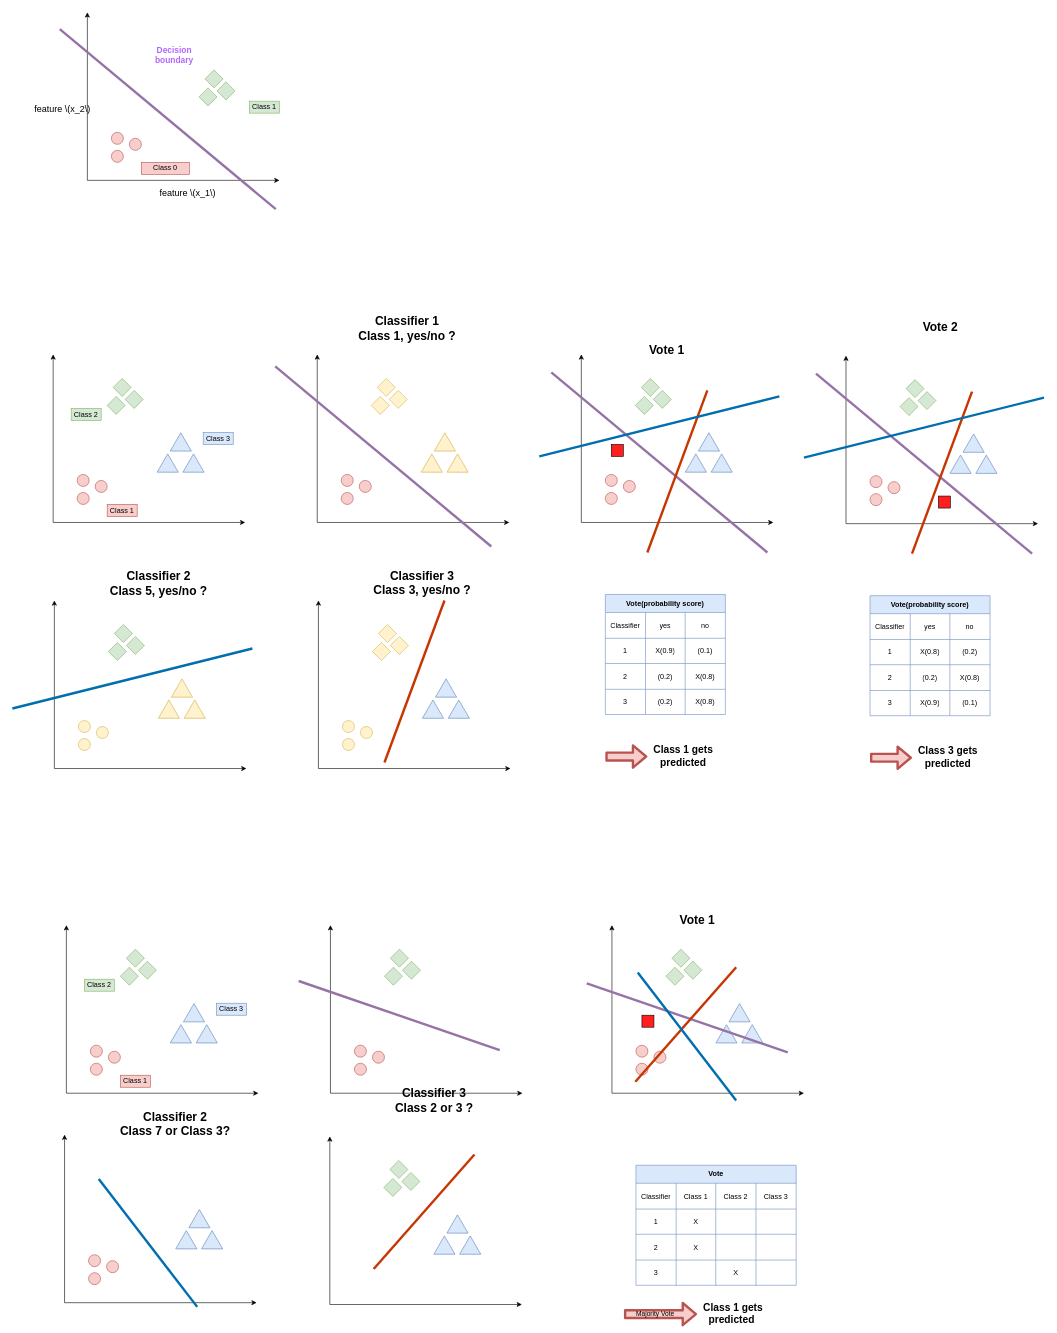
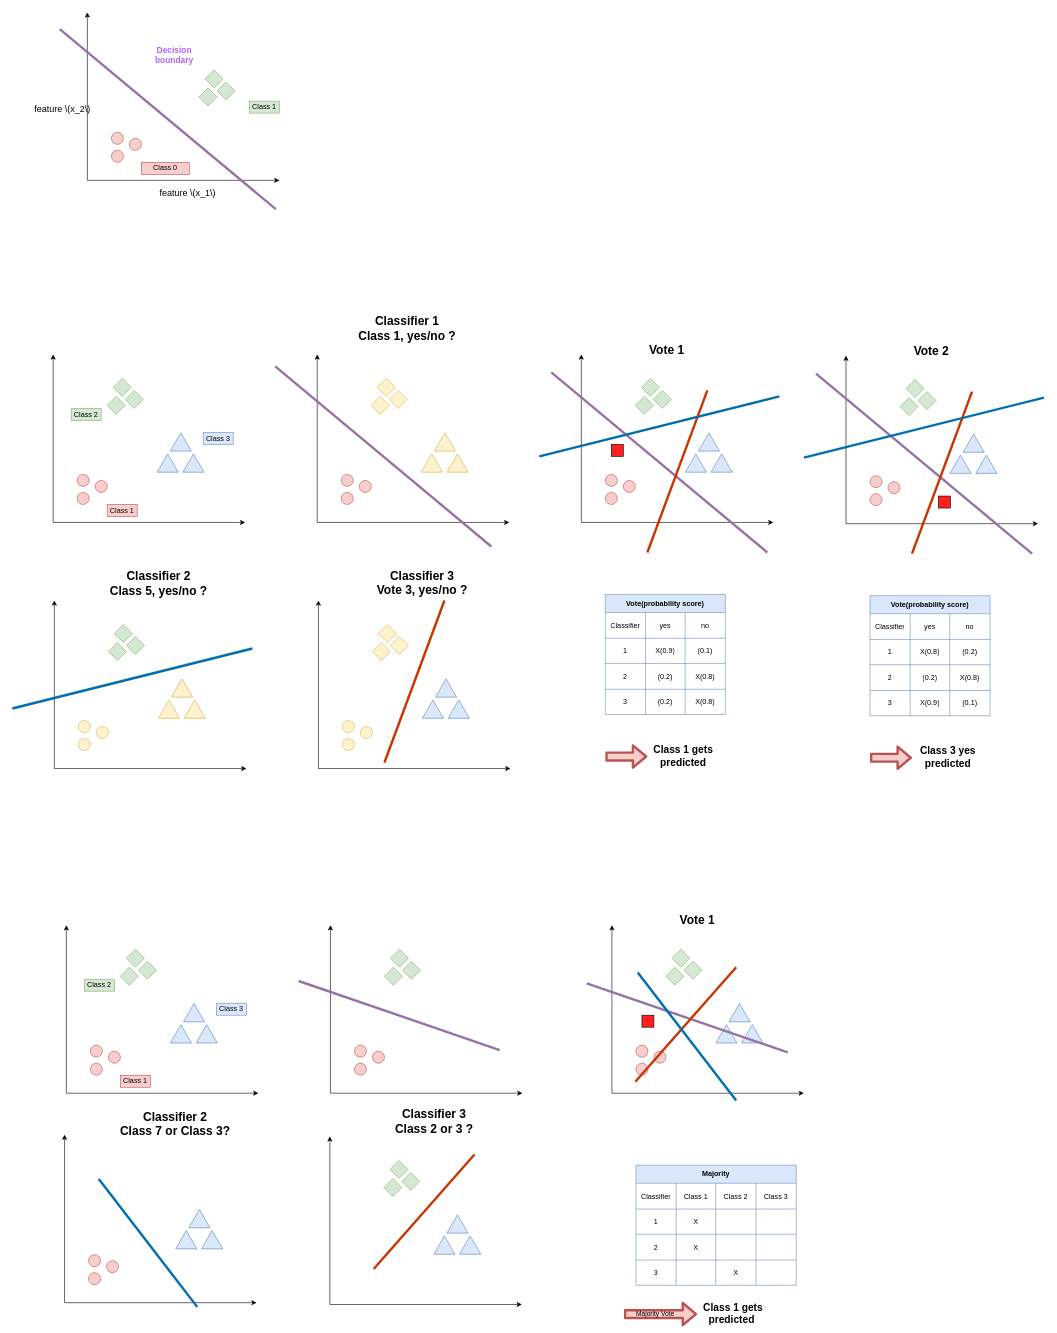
- <mxCell id="101" value="&lt;font style=&quot;font-size: 20px&quot;&gt;&lt;b&gt;Vote 2&lt;/b&gt;&lt;/font&gt;" style="text;html=1;strokeColor=none;fillColor=none;align=center;verticalAlign=middle;whiteSpace=wrap;rounded=0;" parent="1" vertex="1"><mxGeometry x="1510" y="518" width="113" height="50" as="geometry" /></mxCell>
+ <mxCell id="101" value="&lt;font style=&quot;font-size: 20px&quot;&gt;&lt;b&gt;Vote 2&lt;/b&gt;&lt;/font&gt;" style="text;html=1;strokeColor=none;fillColor=none;align=center;verticalAlign=middle;whiteSpace=wrap;rounded=0;" parent="1" vertex="1"><mxGeometry x="1495" y="558" width="113" height="50" as="geometry" /></mxCell>
- <mxCell id="68" value="&lt;font style=&quot;font-size: 20px&quot;&gt;&lt;b&gt;Classifier 3&lt;br&gt;Class 3, yes/no ?&lt;br&gt;&lt;/b&gt;&lt;/font&gt;" style="text;html=1;strokeColor=none;fillColor=none;align=center;verticalAlign=middle;whiteSpace=wrap;rounded=0;" parent="1" vertex="1"><mxGeometry x="618" y="945" width="170" height="50" as="geometry" /></mxCell>
+ <mxCell id="68" value="&lt;font style=&quot;font-size: 20px&quot;&gt;&lt;b&gt;Classifier 3&lt;br&gt;Vote 3, yes/no ?&lt;br&gt;&lt;/b&gt;&lt;/font&gt;" style="text;html=1;strokeColor=none;fillColor=none;align=center;verticalAlign=middle;whiteSpace=wrap;rounded=0;" parent="1" vertex="1"><mxGeometry x="618" y="945" width="170" height="50" as="geometry" /></mxCell>
- <mxCell id="107" value="&lt;b&gt;&lt;font style=&quot;font-size: 17px&quot;&gt;Class 3 gets predicted&lt;/font&gt;&lt;/b&gt;" style="text;html=1;strokeColor=none;fillColor=none;align=center;verticalAlign=middle;whiteSpace=wrap;rounded=0;" parent="1" vertex="1"><mxGeometry x="1514" y="1252" width="130" height="20" as="geometry" /></mxCell>
+ <mxCell id="107" value="&lt;b&gt;&lt;font style=&quot;font-size: 17px&quot;&gt;Class 3 yes predicted&lt;/font&gt;&lt;/b&gt;" style="text;html=1;strokeColor=none;fillColor=none;align=center;verticalAlign=middle;whiteSpace=wrap;rounded=0;" parent="1" vertex="1"><mxGeometry x="1514" y="1252" width="130" height="20" as="geometry" /></mxCell>
- <mxCell id="156" value="&lt;font style=&quot;font-size: 20px&quot;&gt;&lt;b&gt;Classifier 3&lt;br&gt;Class 2 or 3 ?&lt;br&gt;&lt;/b&gt;&lt;/font&gt;" style="text;html=1;strokeColor=none;fillColor=none;align=center;verticalAlign=middle;whiteSpace=wrap;rounded=0;" parent="1" vertex="1"><mxGeometry x="638" y="1807" width="170" height="50" as="geometry" /></mxCell>
+ <mxCell id="156" value="&lt;font style=&quot;font-size: 20px&quot;&gt;&lt;b&gt;Classifier 3&lt;br&gt;Class 2 or 3 ?&lt;br&gt;&lt;/b&gt;&lt;/font&gt;" style="text;html=1;strokeColor=none;fillColor=none;align=center;verticalAlign=middle;whiteSpace=wrap;rounded=0;" parent="1" vertex="1"><mxGeometry x="638" y="1842" width="170" height="50" as="geometry" /></mxCell>
- <mxCell id="184" value="Vote" style="shape=table;html=1;whiteSpace=wrap;startSize=30;container=1;collapsible=0;childLayout=tableLayout;fontStyle=1;align=center;fillColor=#dae8fc;strokeColor=#6c8ebf;" parent="1" vertex="1"><mxGeometry x="1059" y="1941" width="267" height="200" as="geometry" /></mxCell>
+ <mxCell id="184" value="Majority" style="shape=table;html=1;whiteSpace=wrap;startSize=30;container=1;collapsible=0;childLayout=tableLayout;fontStyle=1;align=center;fillColor=#dae8fc;strokeColor=#6c8ebf;" parent="1" vertex="1"><mxGeometry x="1059" y="1941" width="267" height="200" as="geometry" /></mxCell>
